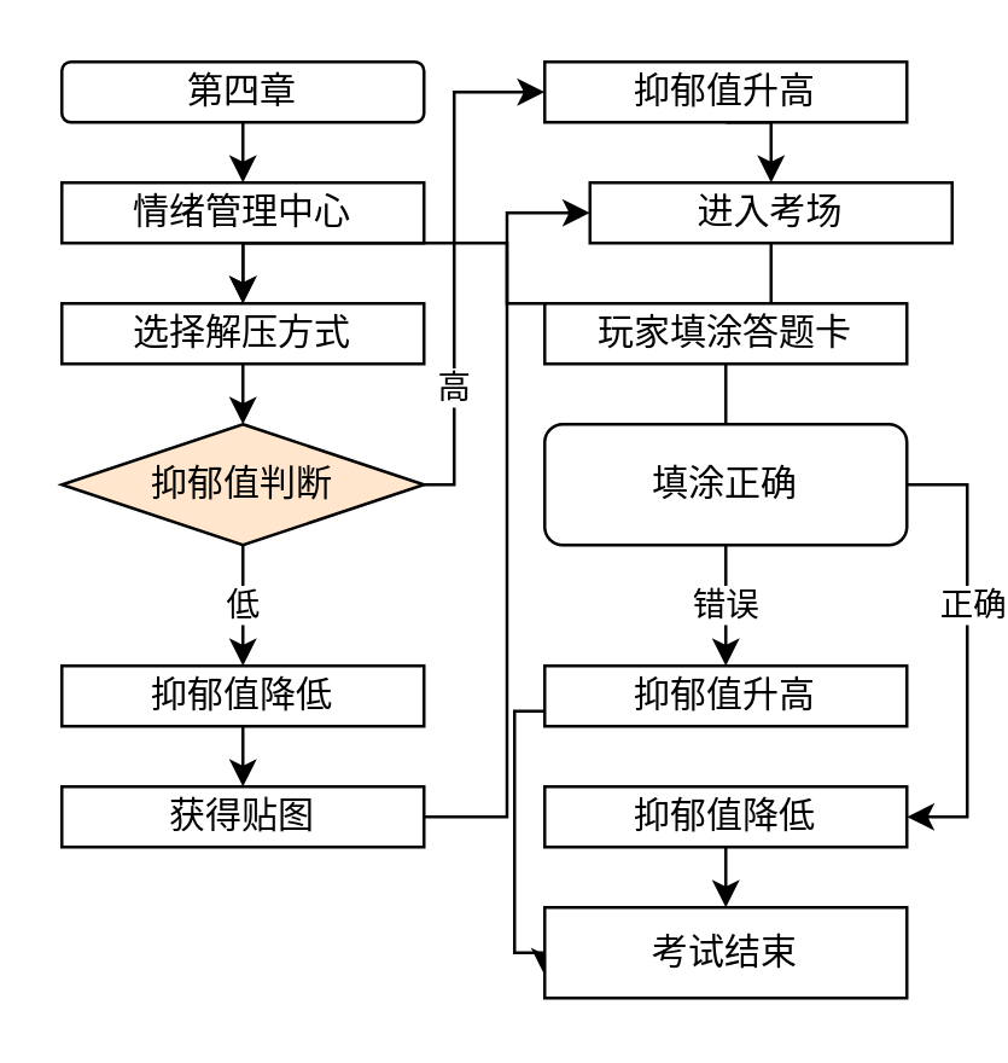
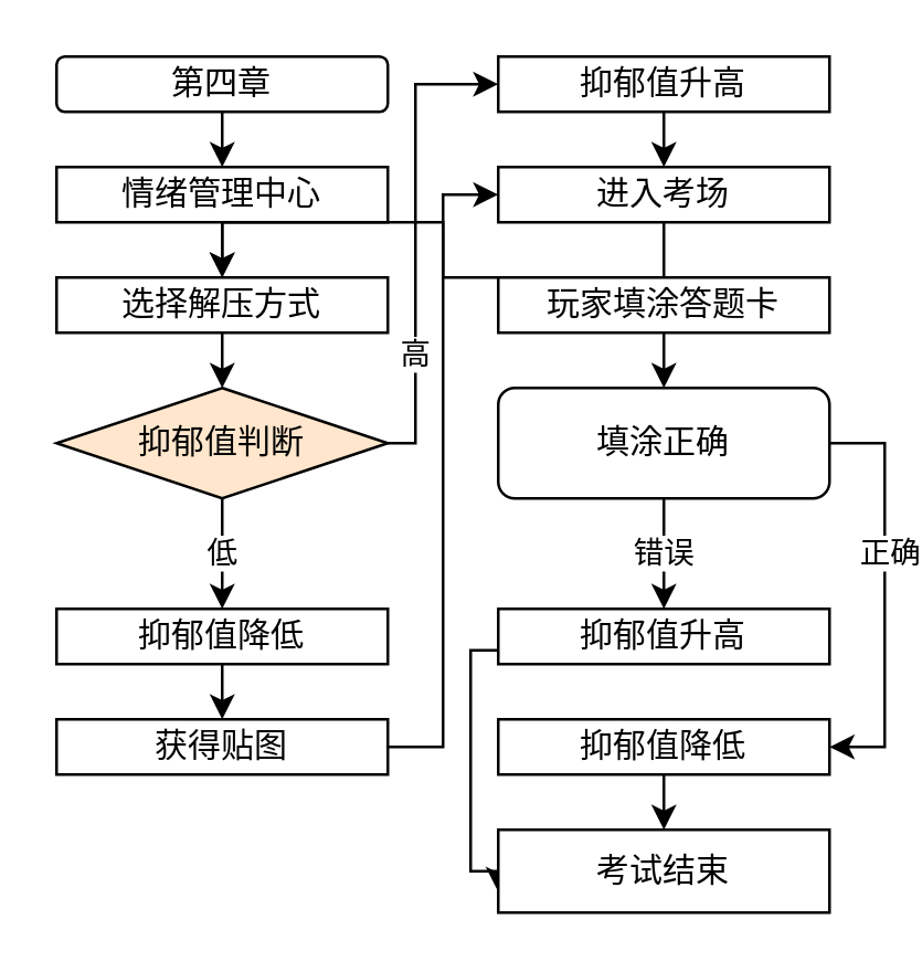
- <mxCell id="20" value="进入考场" style="rounded=0;whiteSpace=wrap;html=1;" vertex="1" parent="1"><mxGeometry x="195" y="60" width="120" height="20" as="geometry" /></mxCell>
+ <mxCell id="20" value="进入考场" style="rounded=0;whiteSpace=wrap;html=1;" vertex="1" parent="1"><mxGeometry x="180" y="60" width="120" height="20" as="geometry" /></mxCell>
- <mxCell id="21" style="edgeStyle=orthogonalEdgeStyle;rounded=0;orthogonalLoop=1;jettySize=auto;html=1;exitX=0.5;exitY=1;exitDx=0;exitDy=0;entryX=0.5;entryY=0;entryDx=0;entryDy=0;endArrow=none;" edge="1" parent="1" source="22" target="26"><mxGeometry relative="1" as="geometry" /></mxCell>
+ <mxCell id="21" style="edgeStyle=orthogonalEdgeStyle;rounded=0;orthogonalLoop=1;jettySize=auto;html=1;exitX=0.5;exitY=1;exitDx=0;exitDy=0;entryX=0.5;entryY=0;entryDx=0;entryDy=0;" edge="1" parent="1" source="22" target="26"><mxGeometry relative="1" as="geometry" /></mxCell>
